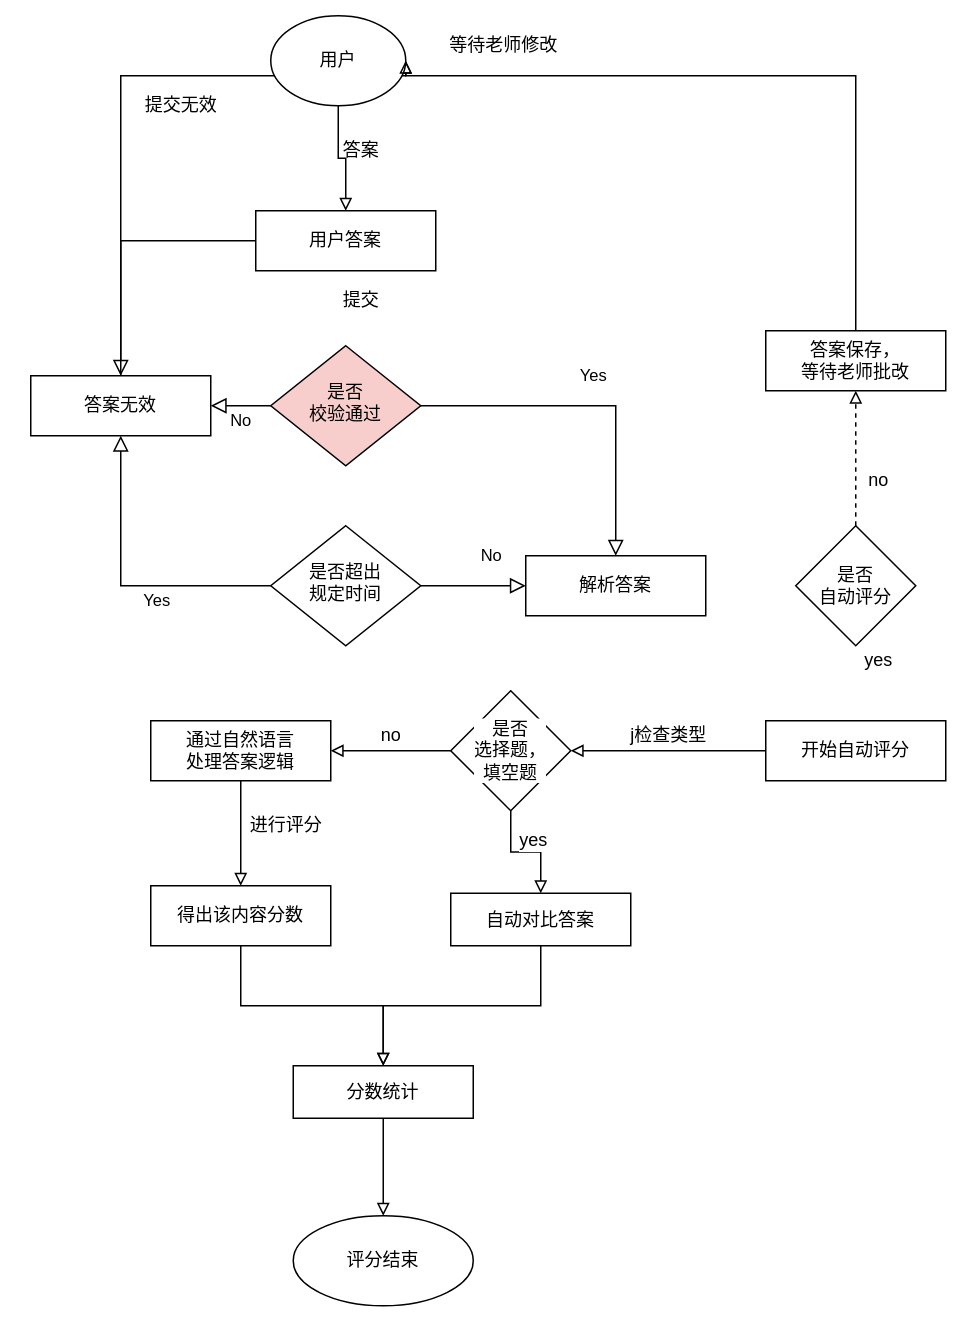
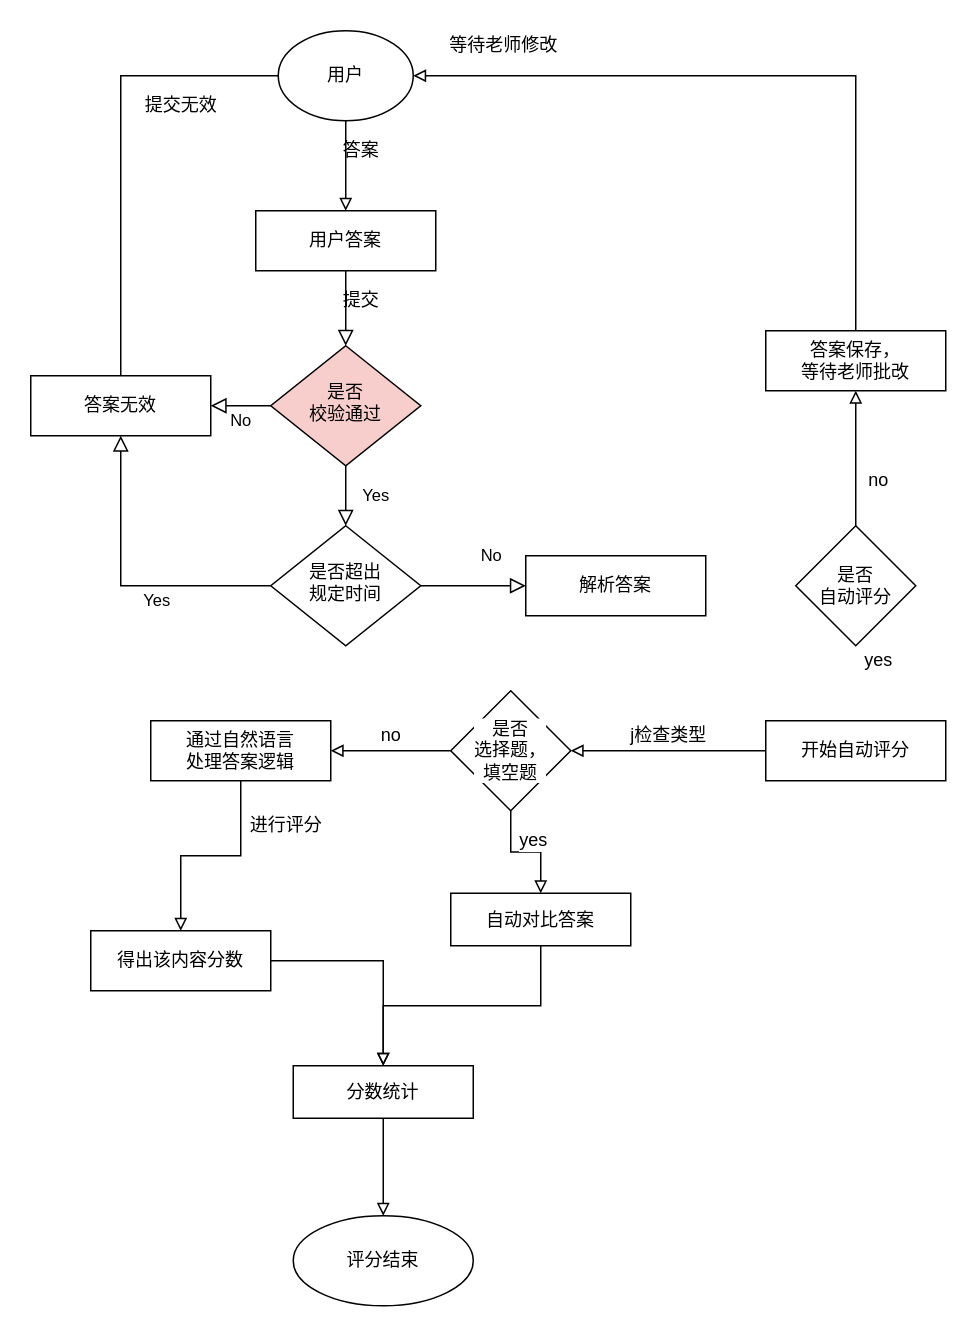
- <mxCell id="21" value="用户" style="ellipse;whiteSpace=wrap;html=1;rounded=0;fontColor=default;strokeColor=default;fillColor=default;" vertex="1" parent="1"><mxGeometry x="180" y="10" width="90" height="60" as="geometry" /></mxCell>
+ <mxCell id="21" value="用户" style="ellipse;whiteSpace=wrap;html=1;rounded=0;fontColor=default;strokeColor=default;fillColor=default;" vertex="1" parent="1"><mxGeometry x="185" y="20" width="90" height="60" as="geometry" /></mxCell>
- <mxCell id="2" value="" style="rounded=0;html=1;jettySize=auto;orthogonalLoop=1;fontSize=11;endArrow=block;endFill=0;endSize=8;strokeWidth=1;shadow=0;labelBackgroundColor=none;edgeStyle=orthogonalEdgeStyle;" parent="1" source="3" target="8" edge="1"><mxGeometry relative="1" as="geometry" /></mxCell>
+ <mxCell id="2" value="" style="rounded=0;html=1;jettySize=auto;orthogonalLoop=1;fontSize=11;endArrow=block;endFill=0;endSize=8;strokeWidth=1;shadow=0;labelBackgroundColor=none;edgeStyle=orthogonalEdgeStyle;" parent="1" source="3" target="6" edge="1"><mxGeometry relative="1" as="geometry" /></mxCell>
- <mxCell id="4" value="Yes" style="rounded=0;html=1;jettySize=auto;orthogonalLoop=1;fontSize=11;endArrow=block;endFill=0;endSize=8;strokeWidth=1;shadow=0;labelBackgroundColor=none;edgeStyle=orthogonalEdgeStyle;" parent="1" source="6" target="12" edge="1"><mxGeometry y="20" relative="1" as="geometry"><mxPoint as="offset" /></mxGeometry></mxCell>
+ <mxCell id="4" value="Yes" style="rounded=0;html=1;jettySize=auto;orthogonalLoop=1;fontSize=11;endArrow=block;endFill=0;endSize=8;strokeWidth=1;shadow=0;labelBackgroundColor=none;edgeStyle=orthogonalEdgeStyle;" parent="1" source="6" target="11" edge="1"><mxGeometry y="20" relative="1" as="geometry"><mxPoint as="offset" /></mxGeometry></mxCell>
- <mxCell id="15" value="" style="edgeStyle=orthogonalEdgeStyle;rounded=0;orthogonalLoop=1;jettySize=auto;html=1;labelBackgroundColor=default;fontColor=default;endArrow=block;endFill=0;strokeColor=default;dashed=1;" edge="1" parent="1" source="16" target="33"><mxGeometry relative="1" as="geometry" /></mxCell>
+ <mxCell id="15" value="" style="edgeStyle=orthogonalEdgeStyle;rounded=0;orthogonalLoop=1;jettySize=auto;html=1;labelBackgroundColor=default;fontColor=default;endArrow=block;endFill=0;strokeColor=default;" edge="1" parent="1" source="16" target="33"><mxGeometry relative="1" as="geometry" /></mxCell>
- <mxCell id="39" value="得出该内容分数" style="whiteSpace=wrap;html=1;rounded=0;shadow=0;strokeWidth=1;glass=0;fillColor=default;strokeColor=default;fontColor=default;labelBackgroundColor=default;" vertex="1" parent="1"><mxGeometry x="100" y="590" width="120" height="40" as="geometry" /></mxCell>
+ <mxCell id="39" value="得出该内容分数" style="whiteSpace=wrap;html=1;rounded=0;shadow=0;strokeWidth=1;glass=0;fillColor=default;strokeColor=default;fontColor=default;labelBackgroundColor=default;" vertex="1" parent="1"><mxGeometry x="60" y="620" width="120" height="40" as="geometry" /></mxCell>
